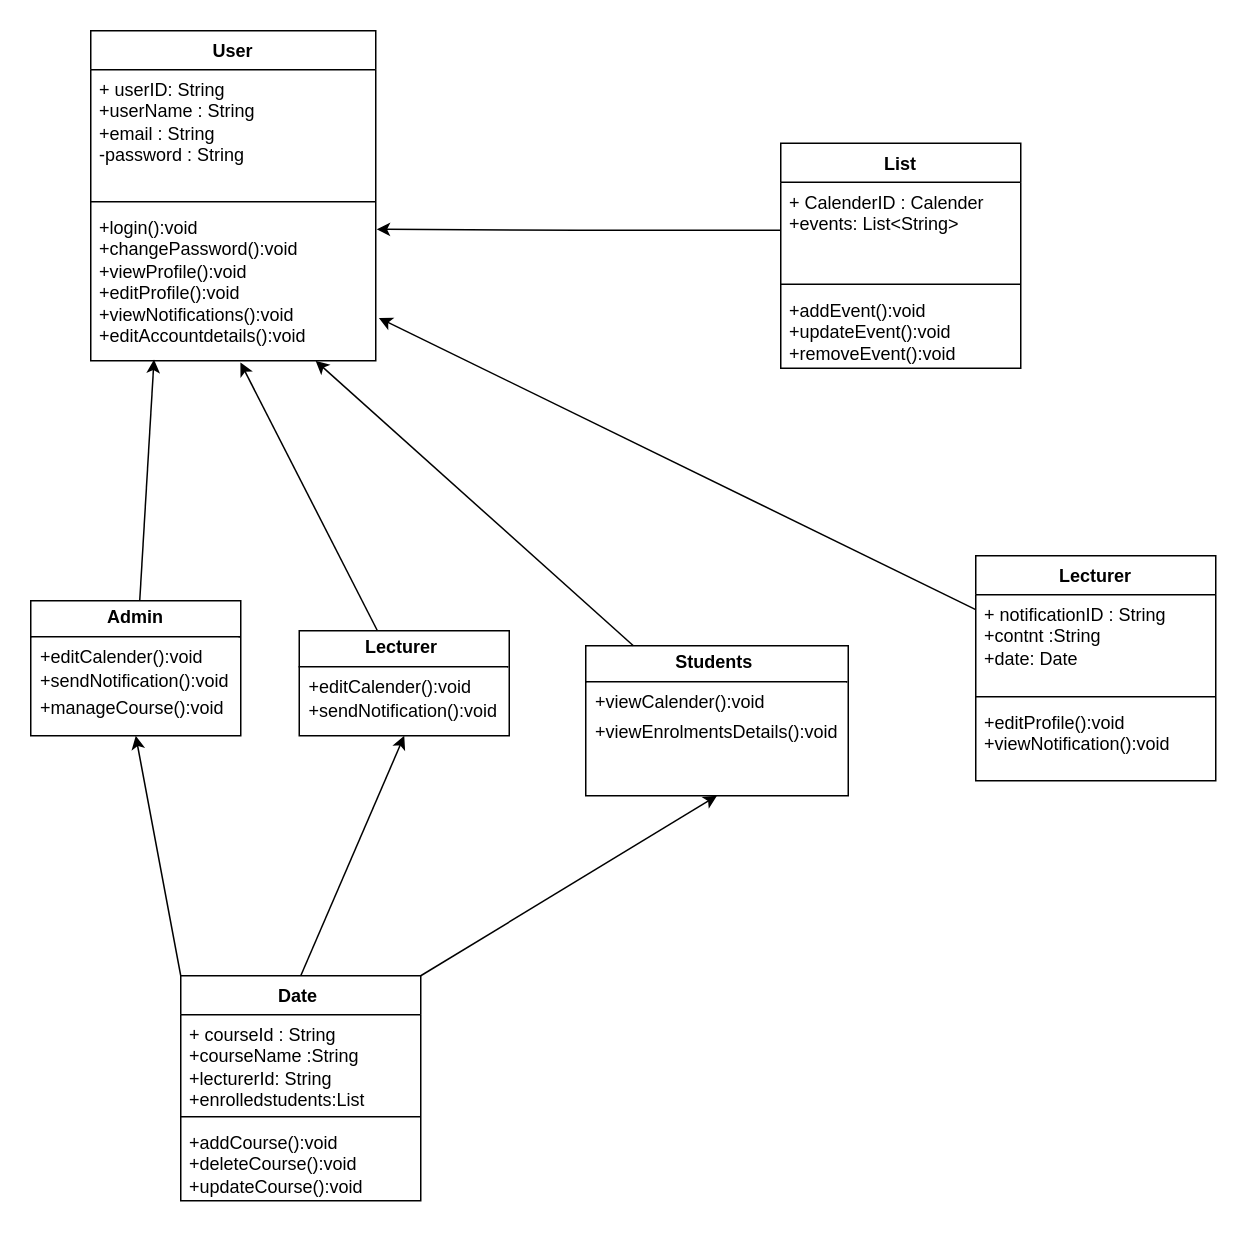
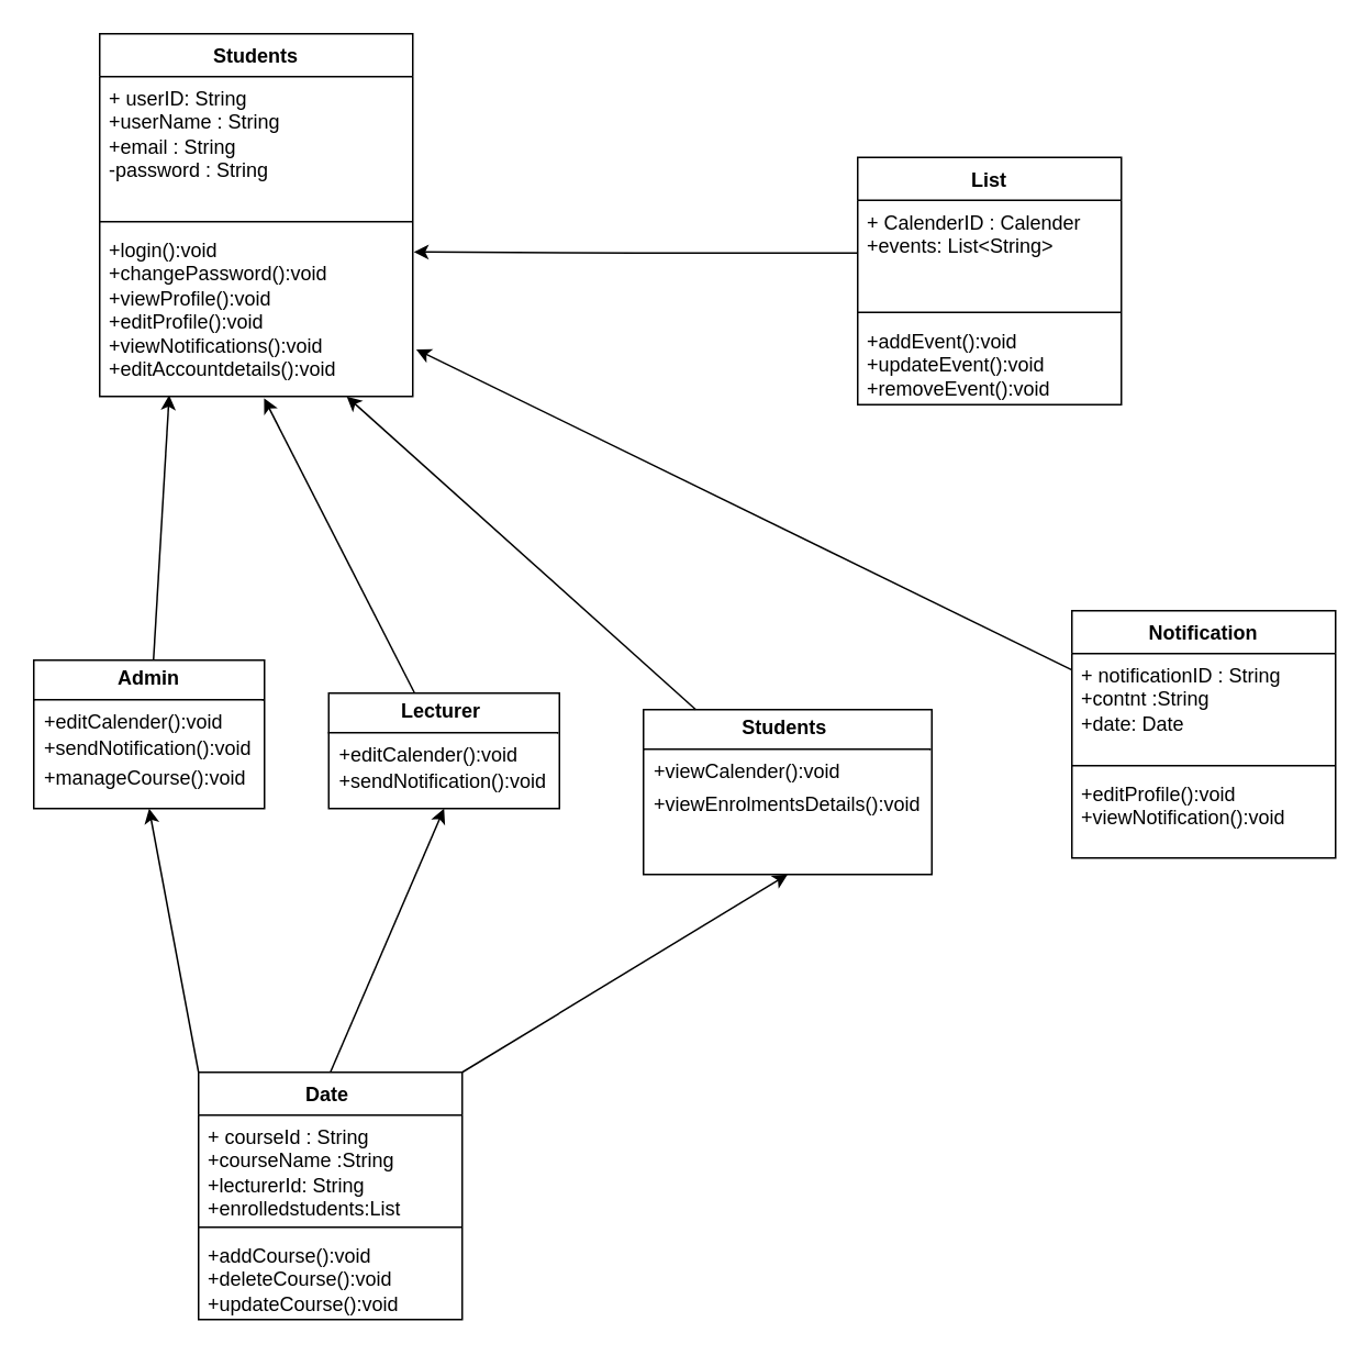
- <mxCell id="2" value="User" style="swimlane;fontStyle=1;align=center;verticalAlign=top;childLayout=stackLayout;horizontal=1;startSize=26;horizontalStack=0;resizeParent=1;resizeParentMax=0;resizeLast=0;collapsible=1;marginBottom=0;whiteSpace=wrap;html=1;" parent="1" vertex="1"><mxGeometry x="60" y="20" width="190" height="220" as="geometry" /></mxCell>
+ <mxCell id="2" value="Students" style="swimlane;fontStyle=1;align=center;verticalAlign=top;childLayout=stackLayout;horizontal=1;startSize=26;horizontalStack=0;resizeParent=1;resizeParentMax=0;resizeLast=0;collapsible=1;marginBottom=0;whiteSpace=wrap;html=1;" parent="1" vertex="1"><mxGeometry x="60" y="20" width="190" height="220" as="geometry" /></mxCell>
- <mxCell id="19" value="Lecturer" style="swimlane;fontStyle=1;align=center;verticalAlign=top;childLayout=stackLayout;horizontal=1;startSize=26;horizontalStack=0;resizeParent=1;resizeParentMax=0;resizeLast=0;collapsible=1;marginBottom=0;whiteSpace=wrap;html=1;" parent="1" vertex="1"><mxGeometry x="650" y="370" width="160" height="150" as="geometry" /></mxCell>
+ <mxCell id="19" value="Notification" style="swimlane;fontStyle=1;align=center;verticalAlign=top;childLayout=stackLayout;horizontal=1;startSize=26;horizontalStack=0;resizeParent=1;resizeParentMax=0;resizeLast=0;collapsible=1;marginBottom=0;whiteSpace=wrap;html=1;" parent="1" vertex="1"><mxGeometry x="650" y="370" width="160" height="150" as="geometry" /></mxCell>
